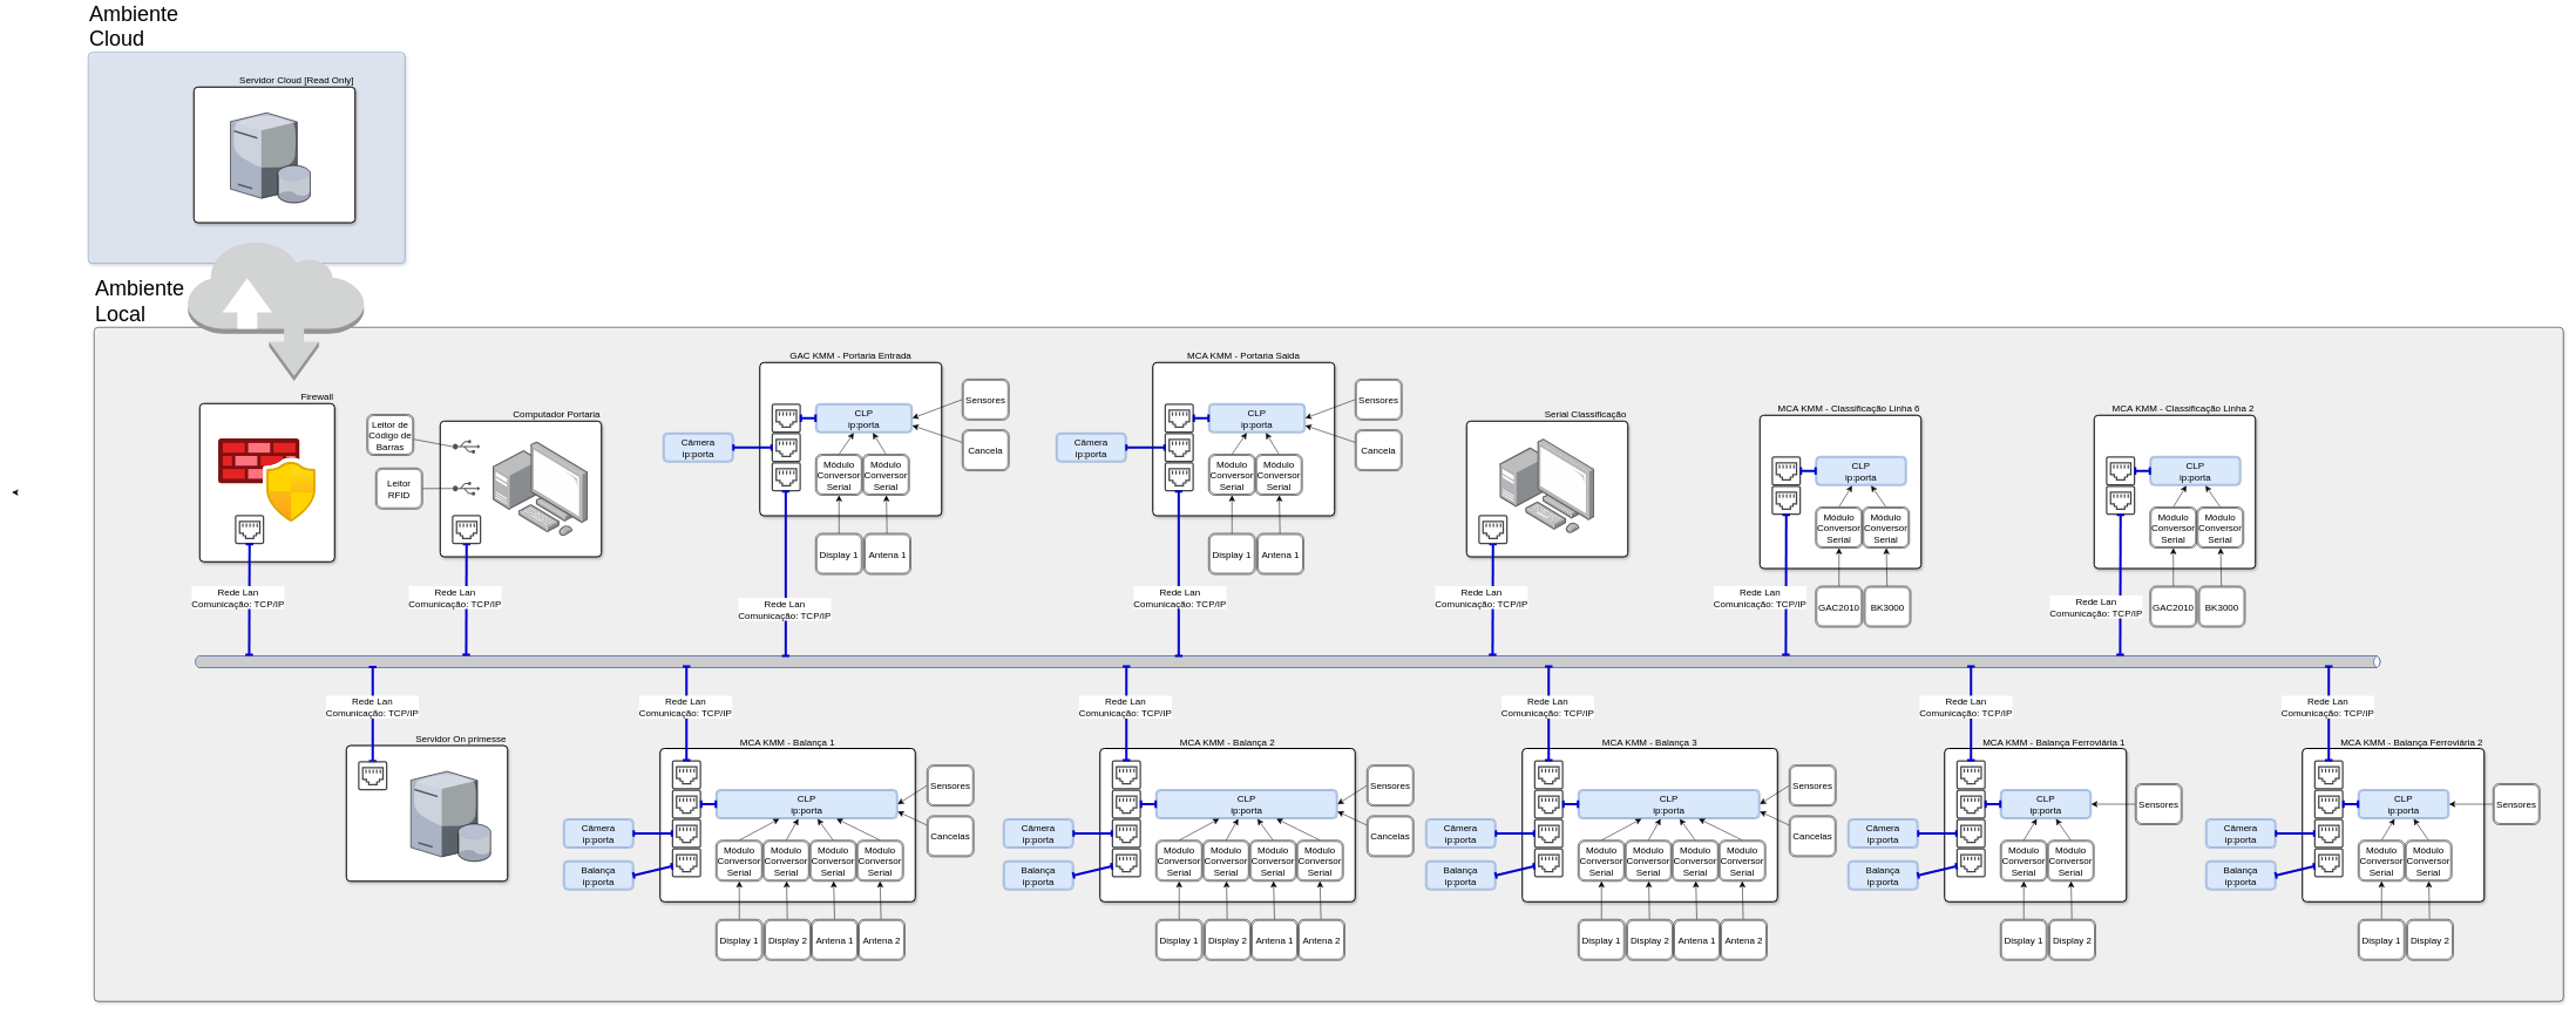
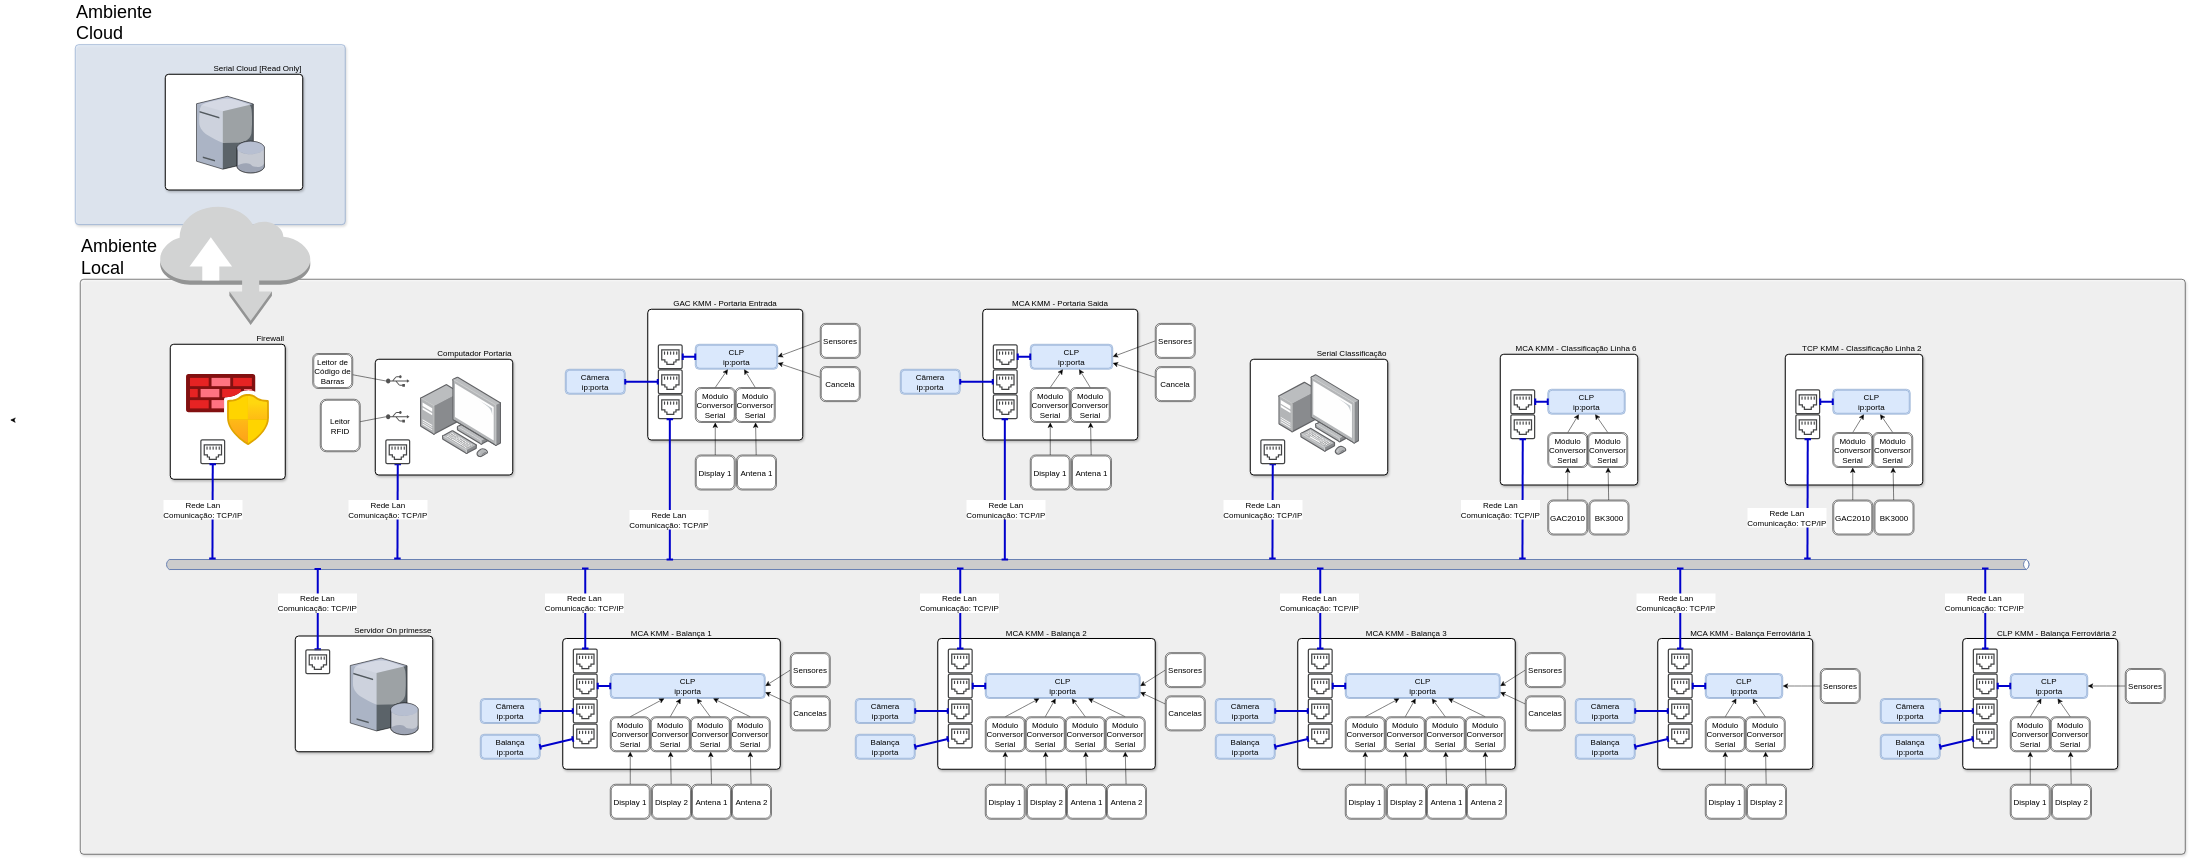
- <mxCell id="3" value="Servidor Cloud [Read Only]" style="rounded=1;whiteSpace=wrap;html=1;absoluteArcSize=1;arcSize=14;strokeWidth=2;fontSize=16;glass=0;shadow=1;gradientColor=none;labelBackgroundColor=none;labelPosition=center;verticalLabelPosition=top;align=right;verticalAlign=bottom;" parent="1" vertex="1"><mxGeometry x="330" y="80" width="275" height="231.5" as="geometry" /></mxCell>
+ <mxCell id="3" value="Serial Cloud [Read Only]" style="rounded=1;whiteSpace=wrap;html=1;absoluteArcSize=1;arcSize=14;strokeWidth=2;fontSize=16;glass=0;shadow=1;gradientColor=none;labelBackgroundColor=none;labelPosition=center;verticalLabelPosition=top;align=right;verticalAlign=bottom;" parent="1" vertex="1"><mxGeometry x="330" y="80" width="275" height="231.5" as="geometry" /></mxCell>
- <mxCell id="165" value="MCA KMM - Classificação Linha 2" style="rounded=1;whiteSpace=wrap;html=1;absoluteArcSize=1;arcSize=14;strokeWidth=2;fontSize=16;glass=0;shadow=1;gradientColor=none;labelBackgroundColor=none;labelPosition=center;verticalLabelPosition=top;align=right;verticalAlign=bottom;" parent="1" vertex="1"><mxGeometry x="3570" y="640" width="275" height="261.5" as="geometry" /></mxCell>
+ <mxCell id="165" value="TCP KMM - Classificação Linha 2" style="rounded=1;whiteSpace=wrap;html=1;absoluteArcSize=1;arcSize=14;strokeWidth=2;fontSize=16;glass=0;shadow=1;gradientColor=none;labelBackgroundColor=none;labelPosition=center;verticalLabelPosition=top;align=right;verticalAlign=bottom;" parent="1" vertex="1"><mxGeometry x="3570" y="640" width="275" height="261.5" as="geometry" /></mxCell>
- <mxCell id="266" value="Leitor RFID" style="shape=ext;double=1;rounded=1;whiteSpace=wrap;html=1;fontSize=16;" parent="1" vertex="1"><mxGeometry x="640" y="730" width="80" height="70" as="geometry" /></mxCell>
+ <mxCell id="266" value="Leitor RFID" style="shape=ext;double=1;rounded=1;whiteSpace=wrap;html=1;fontSize=16;" parent="1" vertex="1"><mxGeometry x="640" y="730" width="80" height="105" as="geometry" /></mxCell>
- <mxCell id="143" value="MCA KMM - Balança Ferroviária 2" style="rounded=1;whiteSpace=wrap;html=1;absoluteArcSize=1;arcSize=14;strokeWidth=2;fontSize=16;glass=0;shadow=1;gradientColor=none;labelBackgroundColor=none;labelPosition=center;verticalLabelPosition=top;align=right;verticalAlign=bottom;" parent="140" vertex="1"><mxGeometry x="165" y="140" width="310" height="261.5" as="geometry" /></mxCell>
+ <mxCell id="143" value="CLP KMM - Balança Ferroviária 2" style="rounded=1;whiteSpace=wrap;html=1;absoluteArcSize=1;arcSize=14;strokeWidth=2;fontSize=16;glass=0;shadow=1;gradientColor=none;labelBackgroundColor=none;labelPosition=center;verticalLabelPosition=top;align=right;verticalAlign=bottom;" parent="140" vertex="1"><mxGeometry x="165" y="140" width="310" height="261.5" as="geometry" /></mxCell>
